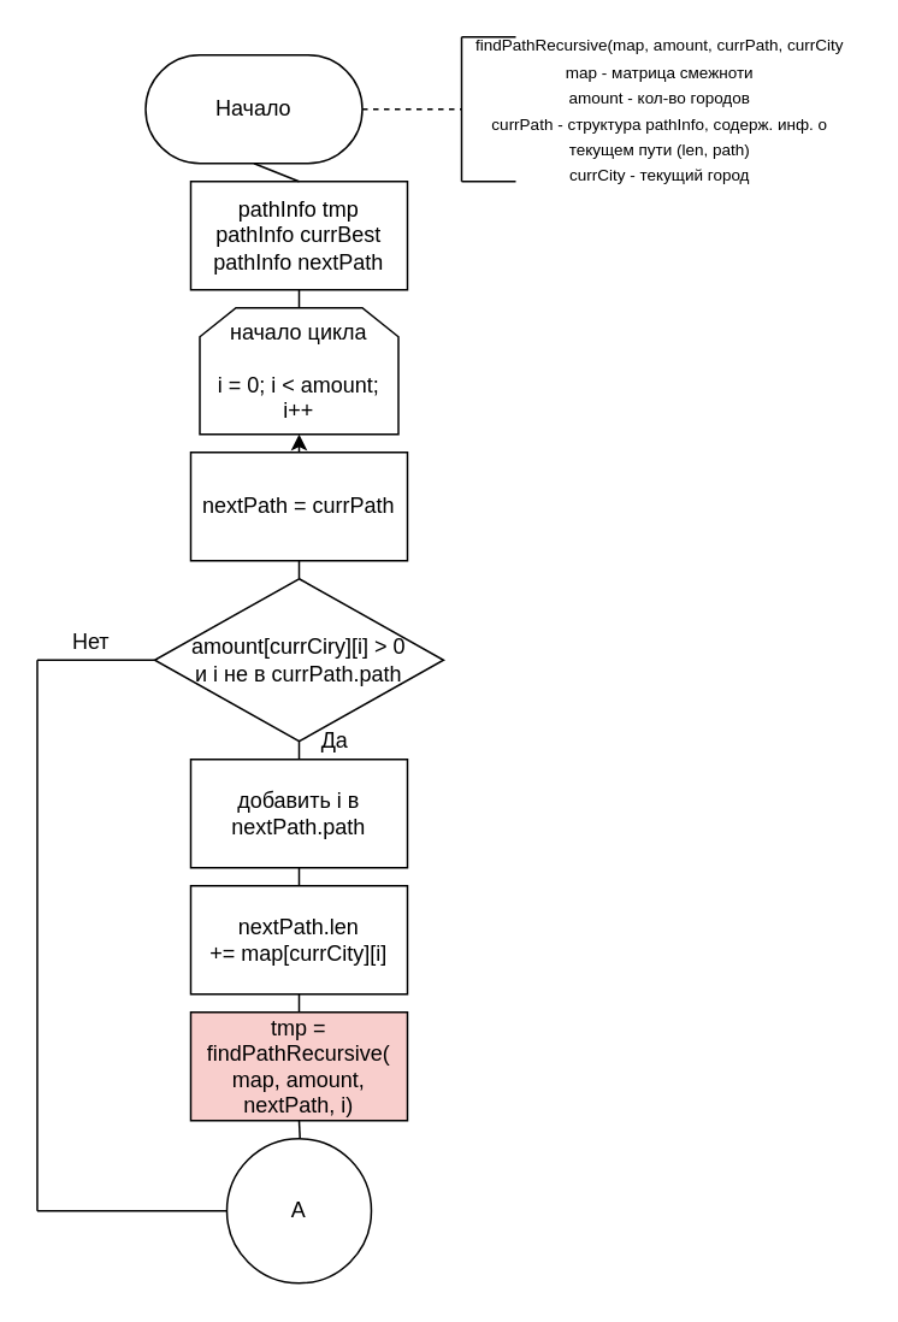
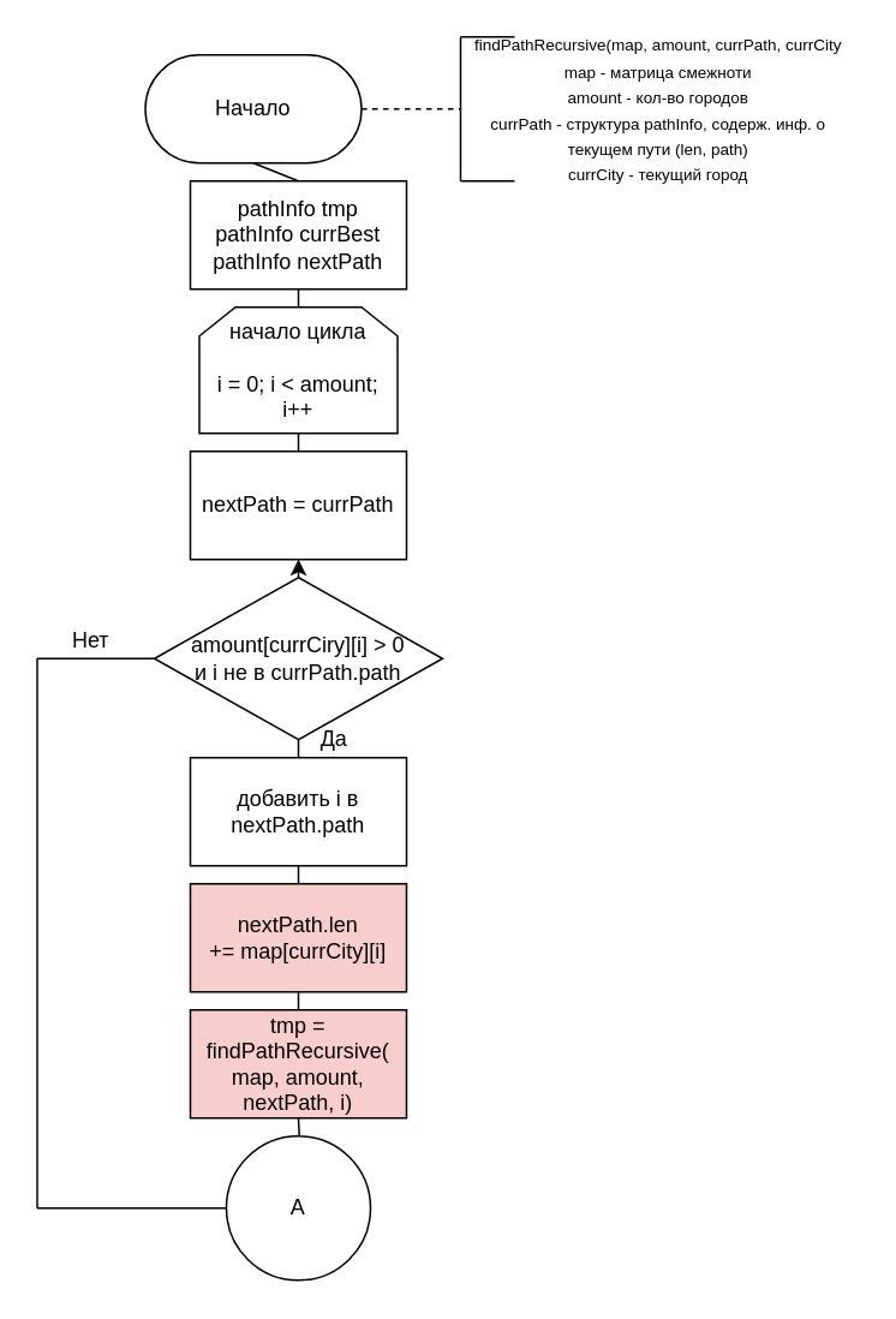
- <mxCell id="16" value="" style="endArrow=classic;html=1;entryX=0.5;entryY=1;entryDx=0;entryDy=0;exitX=0.5;exitY=0;exitDx=0;exitDy=0;" edge="1" parent="1" source="15" target="10"><mxGeometry width="50" height="50" relative="1" as="geometry"><mxPoint x="260" y="300" as="sourcePoint" /><mxPoint x="310" y="250" as="targetPoint" /></mxGeometry></mxCell>
+ <mxCell id="16" value="" style="endArrow=none;html=1;entryX=0.5;entryY=1;entryDx=0;entryDy=0;exitX=0.5;exitY=0;exitDx=0;exitDy=0;" edge="1" parent="1" source="15" target="10"><mxGeometry width="50" height="50" relative="1" as="geometry"><mxPoint x="260" y="300" as="sourcePoint" /><mxPoint x="310" y="250" as="targetPoint" /></mxGeometry></mxCell>
- <mxCell id="17" value="" style="endArrow=none;html=1;entryX=0.5;entryY=1;entryDx=0;entryDy=0;exitX=0.5;exitY=0;exitDx=0;exitDy=0;" edge="1" parent="1" source="12" target="15"><mxGeometry width="50" height="50" relative="1" as="geometry"><mxPoint x="260" y="340" as="sourcePoint" /><mxPoint x="310" y="290" as="targetPoint" /></mxGeometry></mxCell>
+ <mxCell id="17" value="" style="endArrow=classic;html=1;entryX=0.5;entryY=1;entryDx=0;entryDy=0;exitX=0.5;exitY=0;exitDx=0;exitDy=0;" edge="1" parent="1" source="12" target="15"><mxGeometry width="50" height="50" relative="1" as="geometry"><mxPoint x="260" y="340" as="sourcePoint" /><mxPoint x="310" y="290" as="targetPoint" /></mxGeometry></mxCell>
- <mxCell id="18" value="nextPath.len +=&amp;nbsp;&lt;span&gt;map&lt;/span&gt;&lt;span&gt;[&lt;/span&gt;&lt;span&gt;currCity&lt;/span&gt;&lt;span&gt;][&lt;/span&gt;&lt;span&gt;i&lt;/span&gt;&lt;span&gt;]&lt;/span&gt;&lt;br&gt;" style="rounded=0;whiteSpace=wrap;html=1;" vertex="1" parent="1"><mxGeometry x="105" y="490" width="120" height="60" as="geometry" /></mxCell>
+ <mxCell id="18" value="nextPath.len +=&amp;nbsp;&lt;span&gt;map&lt;/span&gt;&lt;span&gt;[&lt;/span&gt;&lt;span&gt;currCity&lt;/span&gt;&lt;span&gt;][&lt;/span&gt;&lt;span&gt;i&lt;/span&gt;&lt;span&gt;]&lt;/span&gt;&lt;br&gt;" style="rounded=0;whiteSpace=wrap;html=1;fillColor=#f8cecc;" vertex="1" parent="1"><mxGeometry x="105" y="490" width="120" height="60" as="geometry" /></mxCell>
